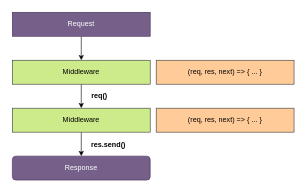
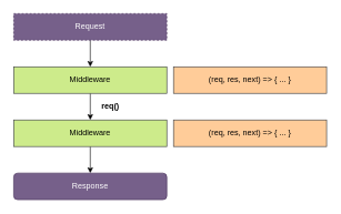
- <mxCell id="3" value="Request" style="rounded=0;whiteSpace=wrap;html=1;fillColor=#76608a;fontColor=#ffffff;strokeColor=#432D57;" vertex="1" parent="1"><mxGeometry x="20" y="20" width="230" height="40" as="geometry" /></mxCell>
+ <mxCell id="3" value="Request" style="rounded=0;whiteSpace=wrap;html=1;fillColor=#76608a;fontColor=#ffffff;strokeColor=#432D57;dashed=1;" vertex="1" parent="1"><mxGeometry x="20" y="20" width="230" height="40" as="geometry" /></mxCell>
- <mxCell id="10" value="res.send()" style="text;html=1;align=center;verticalAlign=middle;resizable=0;points=[];autosize=1;strokeColor=none;fillColor=none;fontStyle=1;labelBackgroundColor=default;" vertex="1" parent="1"><mxGeometry x="140" y="226" width="80" height="30" as="geometry" /></mxCell>
